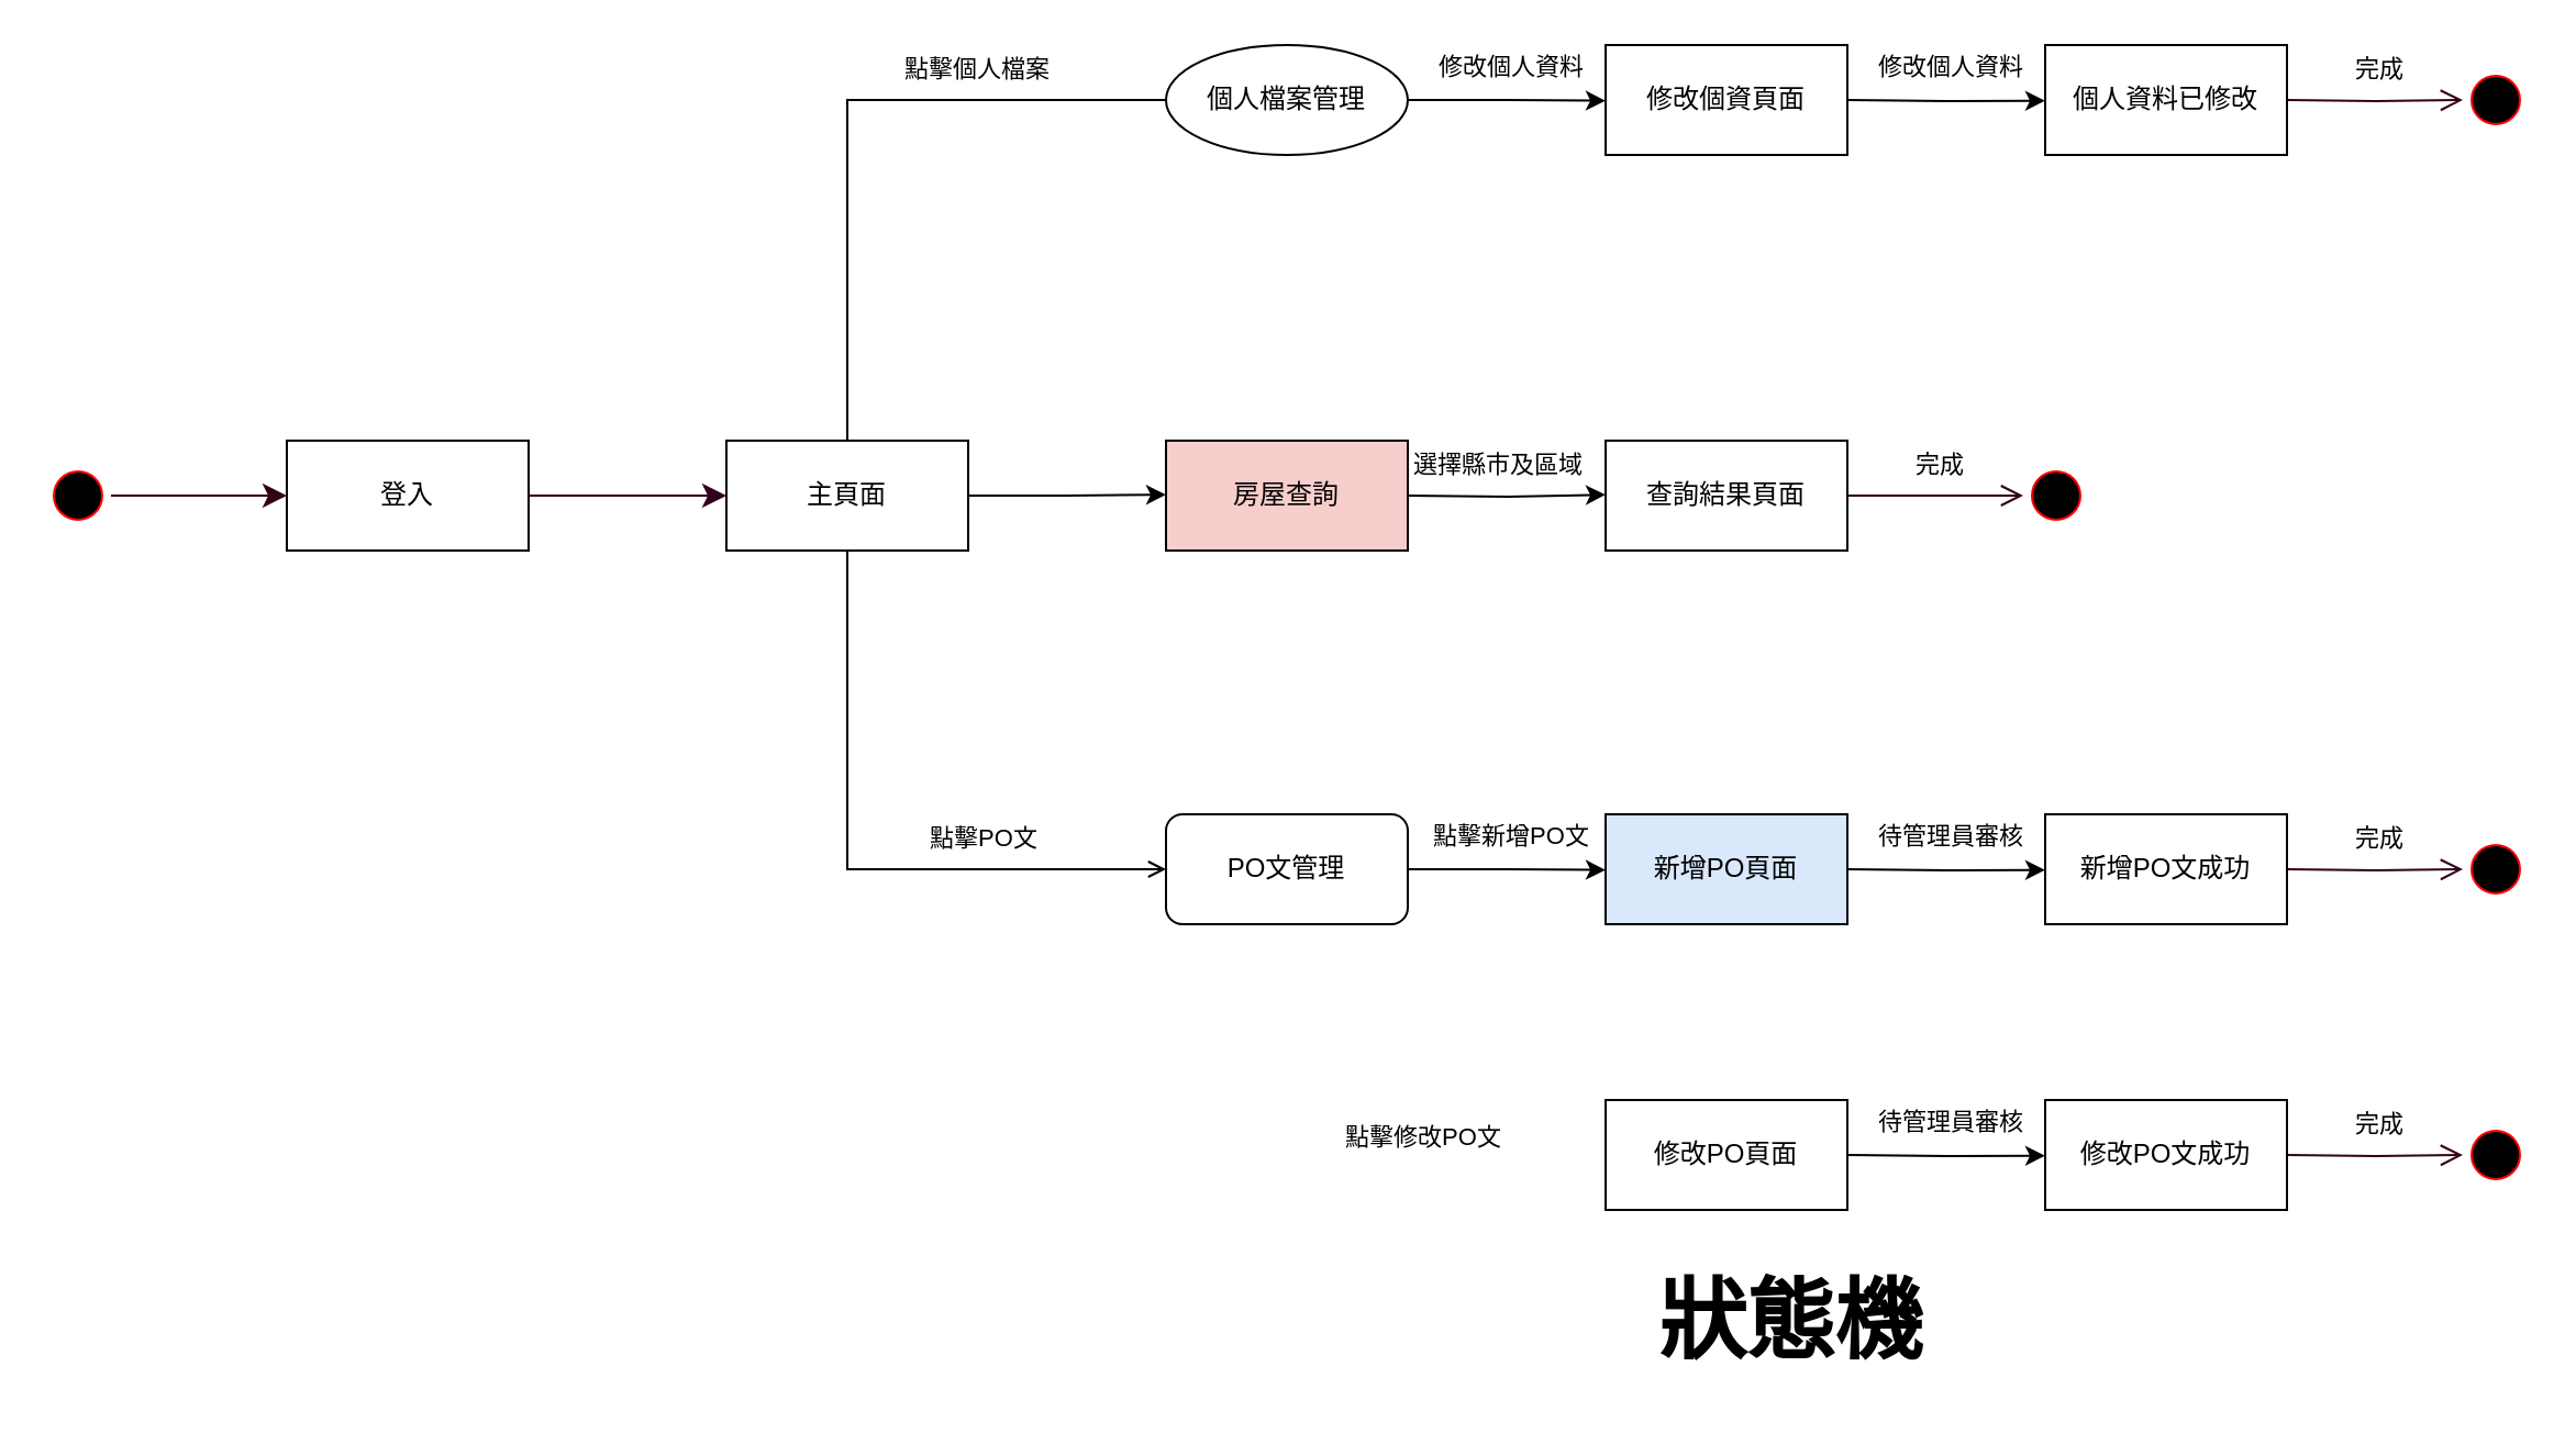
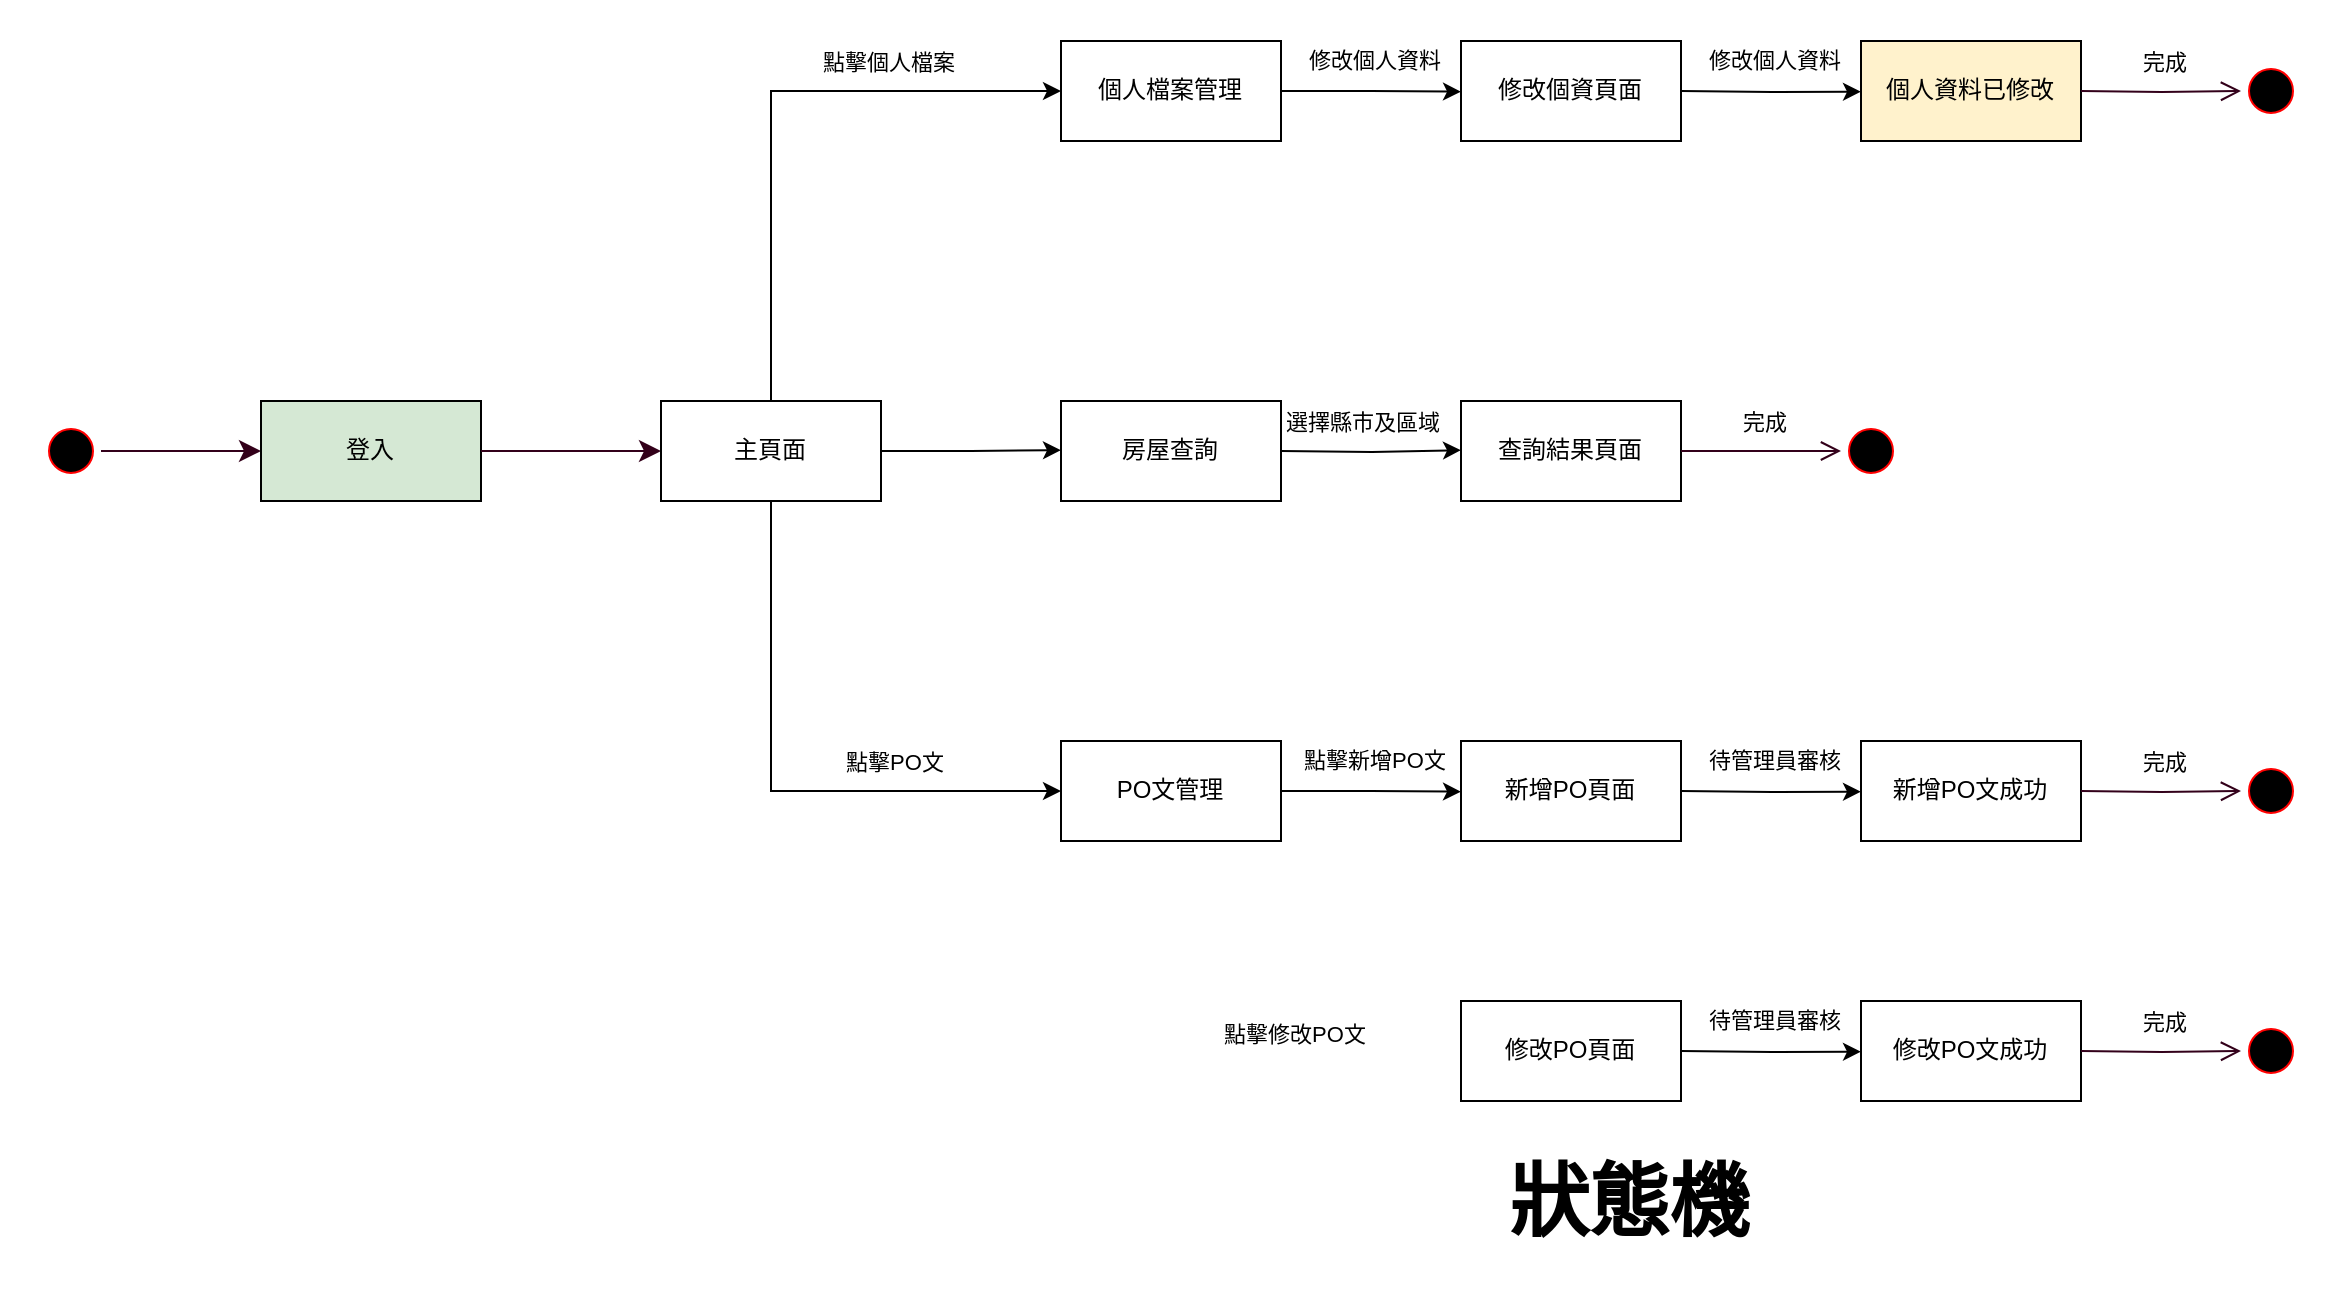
- <mxCell id="7" style="edgeStyle=orthogonalEdgeStyle;rounded=0;orthogonalLoop=1;jettySize=auto;html=1;exitX=0.5;exitY=0;exitDx=0;exitDy=0;entryX=0;entryY=0.5;entryDx=0;entryDy=0;endArrow=none;" edge="1" parent="1" source="9" target="19"><mxGeometry relative="1" as="geometry"><mxPoint x="500" y="30" as="targetPoint" /></mxGeometry></mxCell>
+ <mxCell id="7" style="edgeStyle=orthogonalEdgeStyle;rounded=0;orthogonalLoop=1;jettySize=auto;html=1;exitX=0.5;exitY=0;exitDx=0;exitDy=0;entryX=0;entryY=0.5;entryDx=0;entryDy=0;" edge="1" parent="1" source="9" target="19"><mxGeometry relative="1" as="geometry"><mxPoint x="500" y="30" as="targetPoint" /></mxGeometry></mxCell>
- <mxCell id="19" value="個人檔案管理" style="ellipse;html=1;whiteSpace=wrap;" vertex="1" parent="1"><mxGeometry x="530" y="20" width="110" height="50" as="geometry" /></mxCell>
+ <mxCell id="19" value="個人檔案管理" style="html=1;whiteSpace=wrap;" vertex="1" parent="1"><mxGeometry x="530" y="20" width="110" height="50" as="geometry" /></mxCell>
- <mxCell id="23" value="個人資料已修改" style="html=1;whiteSpace=wrap;" vertex="1" parent="1"><mxGeometry x="930" y="20" width="110" height="50" as="geometry" /></mxCell>
+ <mxCell id="23" value="個人資料已修改" style="html=1;whiteSpace=wrap;fillColor=#fff2cc;" vertex="1" parent="1"><mxGeometry x="930" y="20" width="110" height="50" as="geometry" /></mxCell>
- <mxCell id="4" value="登入" style="html=1;whiteSpace=wrap;" vertex="1" parent="1"><mxGeometry x="130" y="200" width="110" height="50" as="geometry" /></mxCell>
+ <mxCell id="4" value="登入" style="html=1;whiteSpace=wrap;fillColor=#d5e8d4;" vertex="1" parent="1"><mxGeometry x="130" y="200" width="110" height="50" as="geometry" /></mxCell>
- <mxCell id="10" value="房屋查詢" style="html=1;whiteSpace=wrap;fillColor=#f8cecc;" vertex="1" parent="1"><mxGeometry x="530" y="200" width="110" height="50" as="geometry" /></mxCell>
+ <mxCell id="10" value="房屋查詢" style="html=1;whiteSpace=wrap;" vertex="1" parent="1"><mxGeometry x="530" y="200" width="110" height="50" as="geometry" /></mxCell>
- <mxCell id="27" style="edgeStyle=orthogonalEdgeStyle;rounded=0;orthogonalLoop=1;jettySize=auto;html=1;exitX=0.5;exitY=1;exitDx=0;exitDy=0;entryX=0;entryY=0.5;entryDx=0;entryDy=0;endArrow=open;" edge="1" parent="1" source="9" target="31"><mxGeometry relative="1" as="geometry"><mxPoint x="445" y="300" as="targetPoint" /><mxPoint x="330" y="470" as="sourcePoint" /></mxGeometry></mxCell>
+ <mxCell id="27" style="edgeStyle=orthogonalEdgeStyle;rounded=0;orthogonalLoop=1;jettySize=auto;html=1;exitX=0.5;exitY=1;exitDx=0;exitDy=0;entryX=0;entryY=0.5;entryDx=0;entryDy=0;" edge="1" parent="1" source="9" target="31"><mxGeometry relative="1" as="geometry"><mxPoint x="445" y="300" as="targetPoint" /><mxPoint x="330" y="470" as="sourcePoint" /></mxGeometry></mxCell>
- <mxCell id="31" value="PO文管理" style="html=1;whiteSpace=wrap;rounded=1;" vertex="1" parent="1"><mxGeometry x="530" y="370" width="110" height="50" as="geometry" /></mxCell>
+ <mxCell id="31" value="PO文管理" style="html=1;whiteSpace=wrap;" vertex="1" parent="1"><mxGeometry x="530" y="370" width="110" height="50" as="geometry" /></mxCell>
- <mxCell id="32" value="新增PO頁面" style="html=1;whiteSpace=wrap;fillColor=#dae8fc;" vertex="1" parent="1"><mxGeometry x="730" y="370" width="110" height="50" as="geometry" /></mxCell>
+ <mxCell id="32" value="新增PO頁面" style="html=1;whiteSpace=wrap;" vertex="1" parent="1"><mxGeometry x="730" y="370" width="110" height="50" as="geometry" /></mxCell>
